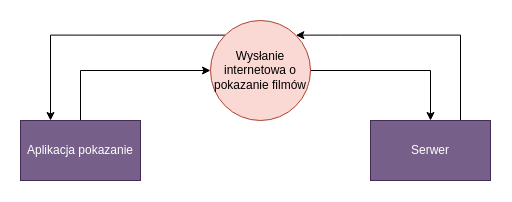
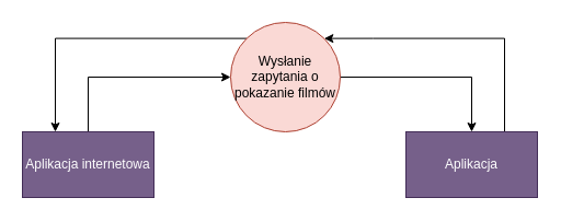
- <mxCell id="8" value="Wysłanie internetowa o pokazanie filmów" style="ellipse;whiteSpace=wrap;html=1;aspect=fixed;fillColor=#fad9d5;strokeColor=#ae4132;" vertex="1" parent="1"><mxGeometry x="210" y="20" width="100" height="100" as="geometry" /></mxCell>
+ <mxCell id="8" value="Wysłanie zapytania o pokazanie filmów" style="ellipse;whiteSpace=wrap;html=1;aspect=fixed;fillColor=#fad9d5;strokeColor=#ae4132;" vertex="1" parent="1"><mxGeometry x="210" y="20" width="100" height="100" as="geometry" /></mxCell>
- <mxCell id="5" value="Aplikacja pokazanie" style="rounded=0;whiteSpace=wrap;html=1;fillColor=#76608a;strokeColor=#432D57;fontColor=#ffffff;" vertex="1" parent="1"><mxGeometry x="20" y="120" width="120" height="60" as="geometry" /></mxCell>
+ <mxCell id="5" value="Aplikacja internetowa" style="rounded=0;whiteSpace=wrap;html=1;fillColor=#76608a;strokeColor=#432D57;fontColor=#ffffff;" vertex="1" parent="1"><mxGeometry x="20" y="120" width="120" height="60" as="geometry" /></mxCell>
- <mxCell id="3" value="Serwer" style="rounded=0;whiteSpace=wrap;html=1;fillColor=#76608a;strokeColor=#432D57;fontColor=#ffffff;" vertex="1" parent="1"><mxGeometry x="370" y="120" width="120" height="60" as="geometry" /></mxCell>
+ <mxCell id="3" value="Aplikacja" style="rounded=0;whiteSpace=wrap;html=1;fillColor=#76608a;strokeColor=#432D57;fontColor=#ffffff;" vertex="1" parent="1"><mxGeometry x="370" y="120" width="120" height="60" as="geometry" /></mxCell>
